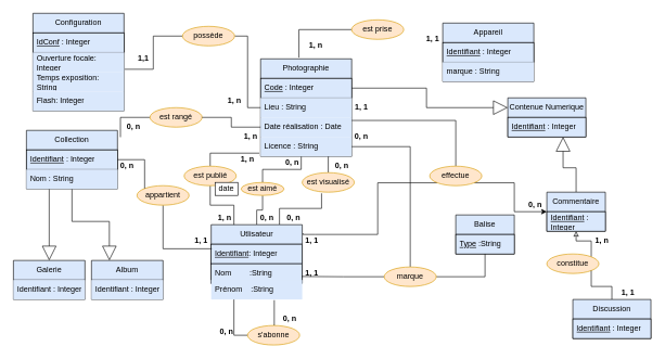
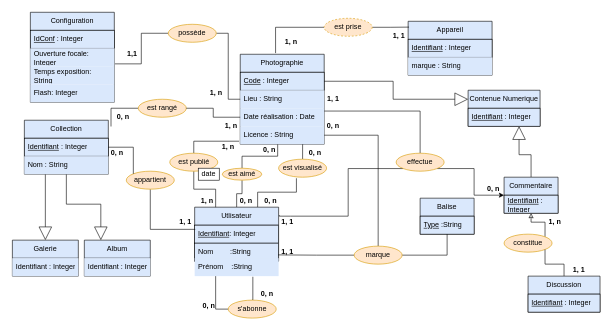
- <mxCell id="24" value="est prise" style="ellipse;whiteSpace=wrap;html=1;fillColor=#ffe6cc;strokeColor=#d79b00;" parent="1" vertex="1"><mxGeometry x="540" y="30" width="80" height="30" as="geometry" /></mxCell>
+ <mxCell id="24" value="est prise" style="ellipse;whiteSpace=wrap;html=1;fillColor=#ffe6cc;strokeColor=#d79b00;dashed=1;" parent="1" vertex="1"><mxGeometry x="540" y="30" width="80" height="30" as="geometry" /></mxCell>
+ <mxCell id="22" style="edgeStyle=orthogonalEdgeStyle;rounded=0;orthogonalLoop=1;jettySize=auto;html=1;exitX=1;exitY=0.5;exitDx=0;exitDy=0;entryX=0.011;entryY=0.108;entryDx=0;entryDy=0;entryPerimeter=0;endArrow=none;endFill=0;" parent="1" source="24" target="19" edge="1"><mxGeometry relative="1" as="geometry" /></mxCell>
